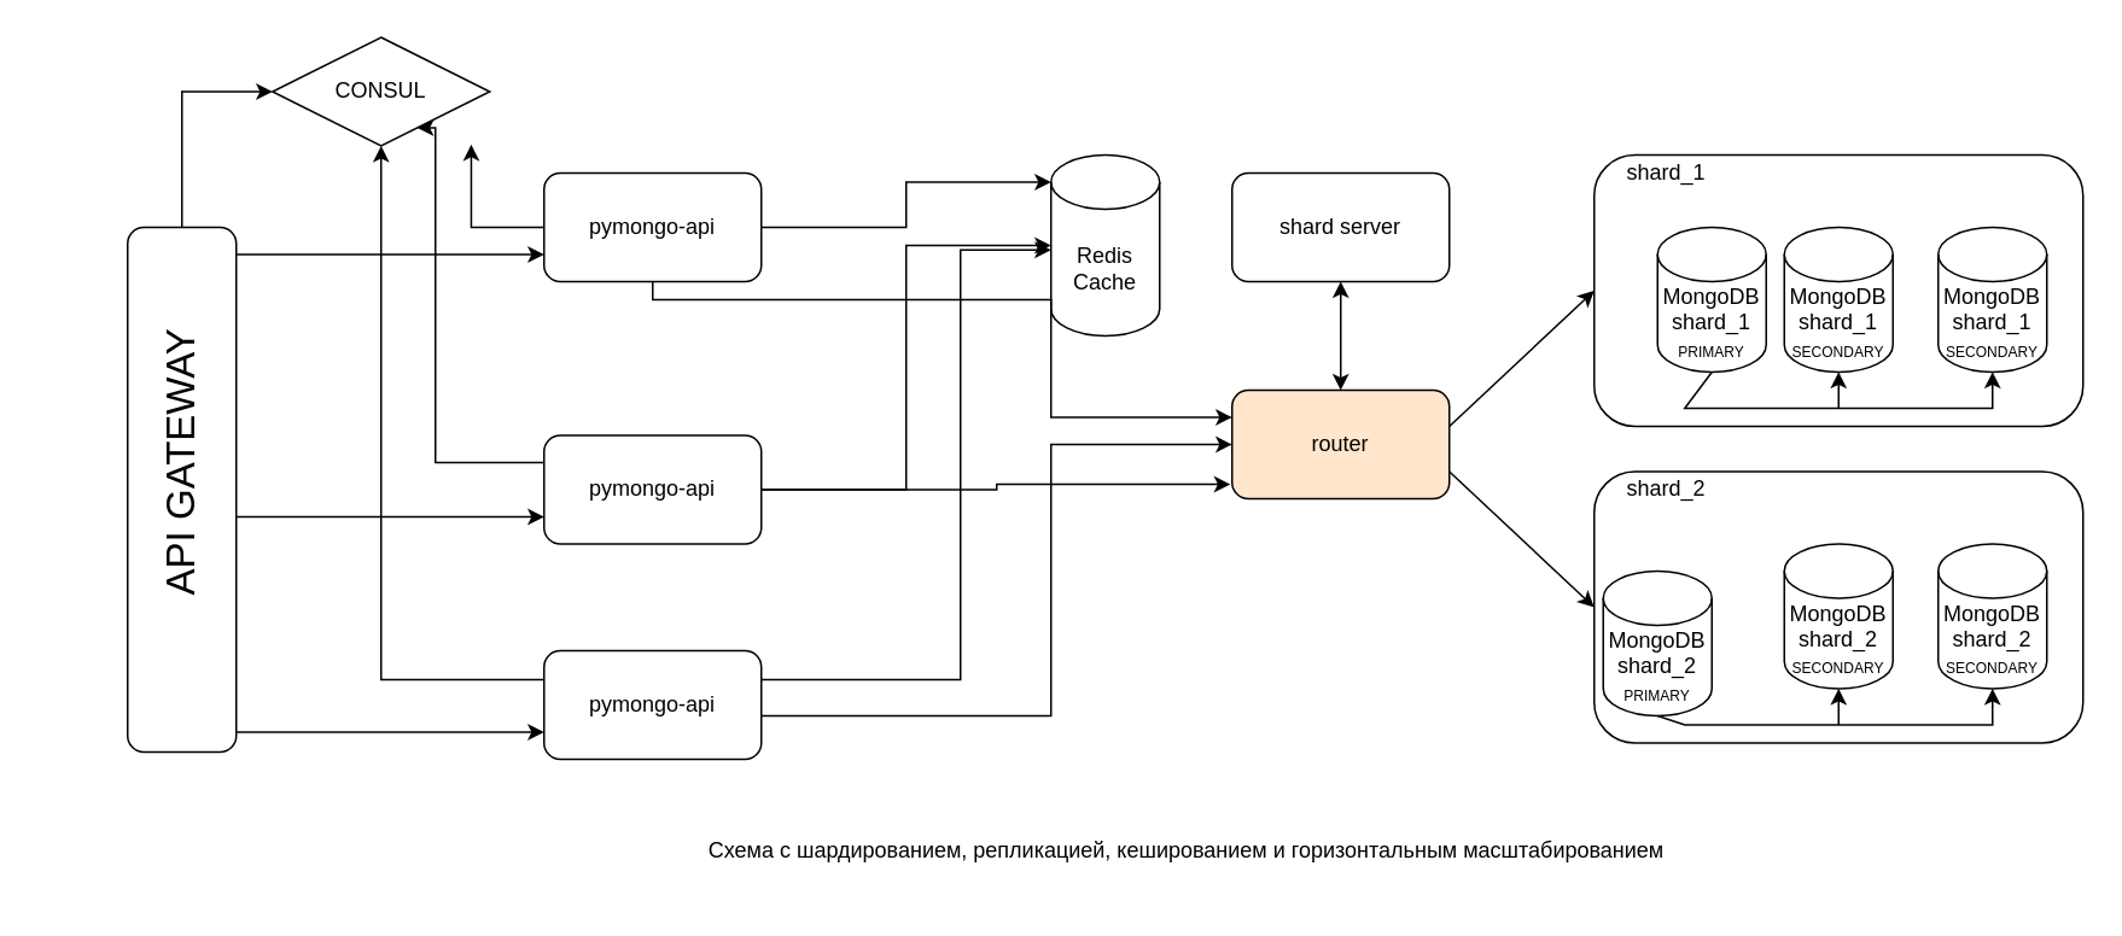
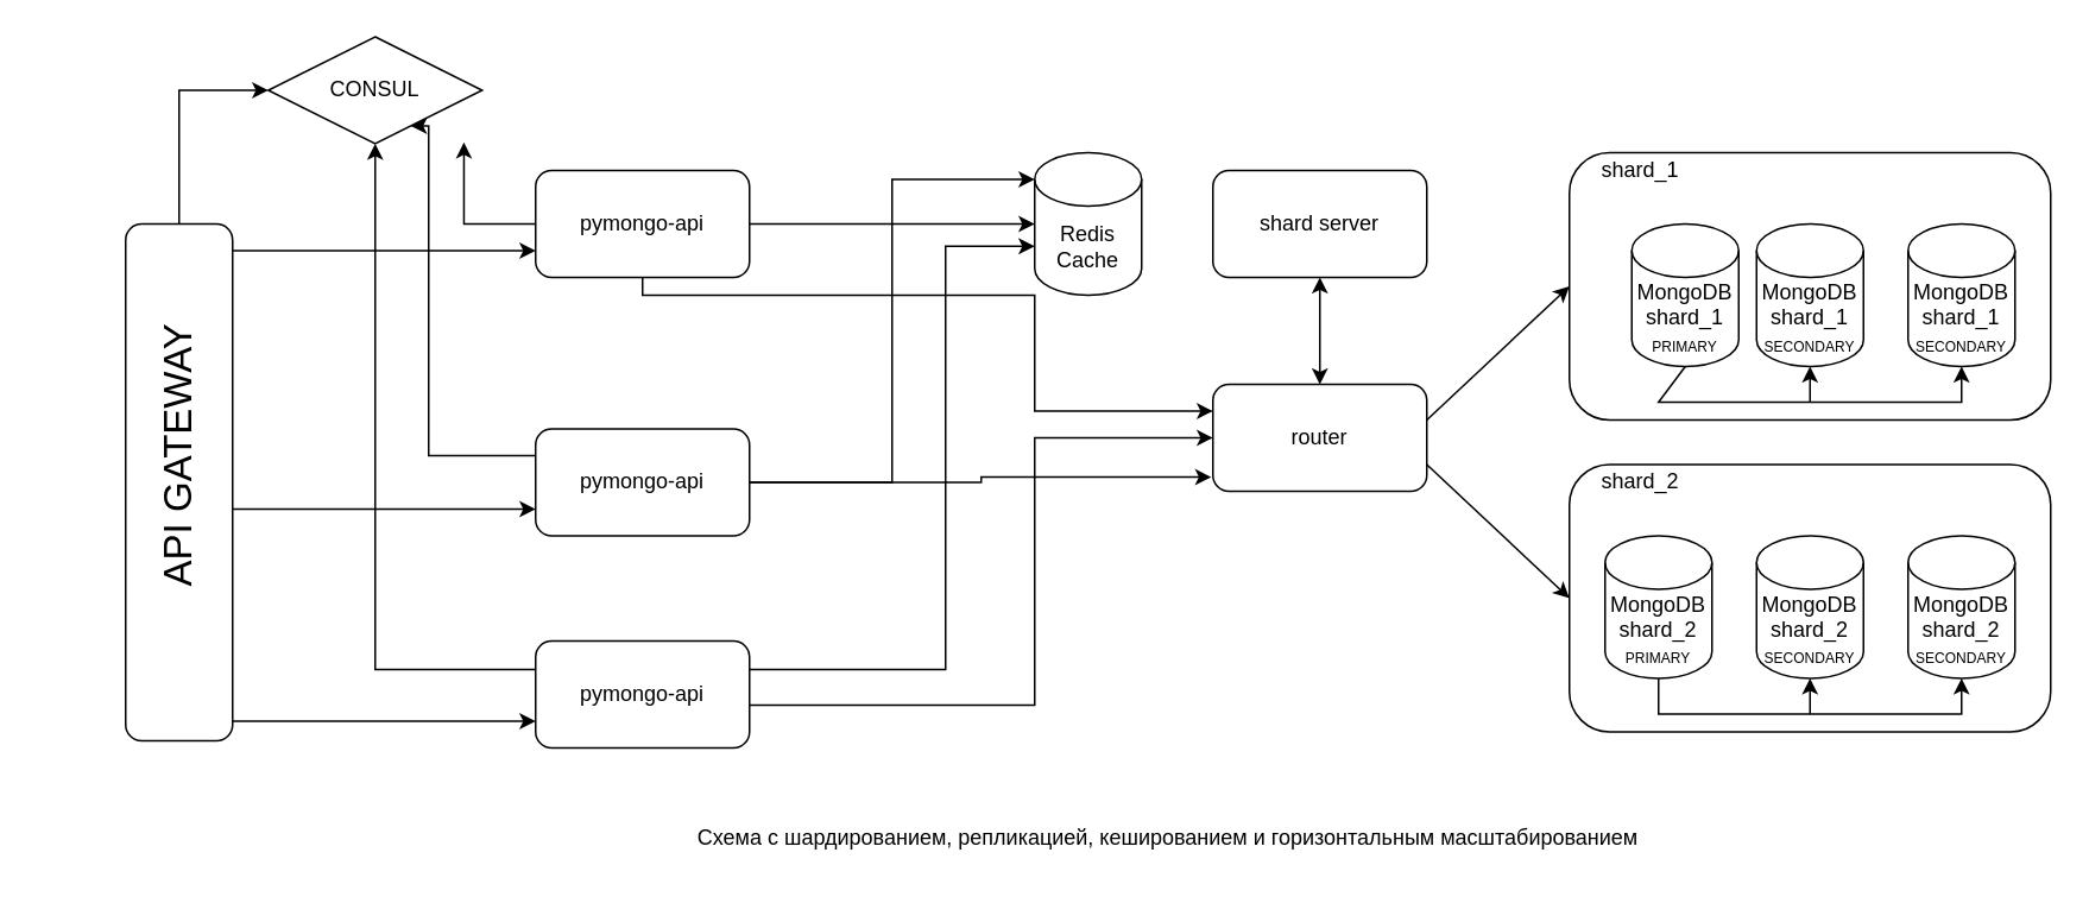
- <mxCell id="25" value="Redis&lt;div&gt;Cache&lt;/div&gt;" style="shape=cylinder3;whiteSpace=wrap;html=1;boundedLbl=1;backgroundOutline=1;size=15;" parent="1" vertex="1"><mxGeometry x="580" y="85" width="60" height="100" as="geometry" /></mxCell>
+ <mxCell id="25" value="Redis&lt;div&gt;Cache&lt;/div&gt;" style="shape=cylinder3;whiteSpace=wrap;html=1;boundedLbl=1;backgroundOutline=1;size=15;" parent="1" vertex="1"><mxGeometry x="580" y="85" width="60" height="80" as="geometry" /></mxCell>
- <mxCell id="7" value="router" style="rounded=1;whiteSpace=wrap;html=1;fillColor=#ffe6cc;" parent="1" vertex="1"><mxGeometry x="680" y="215" width="120" height="60" as="geometry" /></mxCell>
+ <mxCell id="7" value="router" style="rounded=1;whiteSpace=wrap;html=1;" parent="1" vertex="1"><mxGeometry x="680" y="215" width="120" height="60" as="geometry" /></mxCell>
- <mxCell id="17" value="MongoDB&lt;div&gt;shard_2&lt;/div&gt;&lt;div&gt;&lt;font style=&quot;font-size: 8px;&quot;&gt;PRIMARY&lt;/font&gt;&lt;/div&gt;" style="shape=cylinder3;whiteSpace=wrap;html=1;boundedLbl=1;backgroundOutline=1;size=15;" parent="1" vertex="1"><mxGeometry x="885" y="315" width="60" height="80" as="geometry" /></mxCell>
+ <mxCell id="17" value="MongoDB&lt;div&gt;shard_2&lt;/div&gt;&lt;div&gt;&lt;font style=&quot;font-size: 8px;&quot;&gt;PRIMARY&lt;/font&gt;&lt;/div&gt;" style="shape=cylinder3;whiteSpace=wrap;html=1;boundedLbl=1;backgroundOutline=1;size=15;" parent="1" vertex="1"><mxGeometry x="900" y="300" width="60" height="80" as="geometry" /></mxCell>
